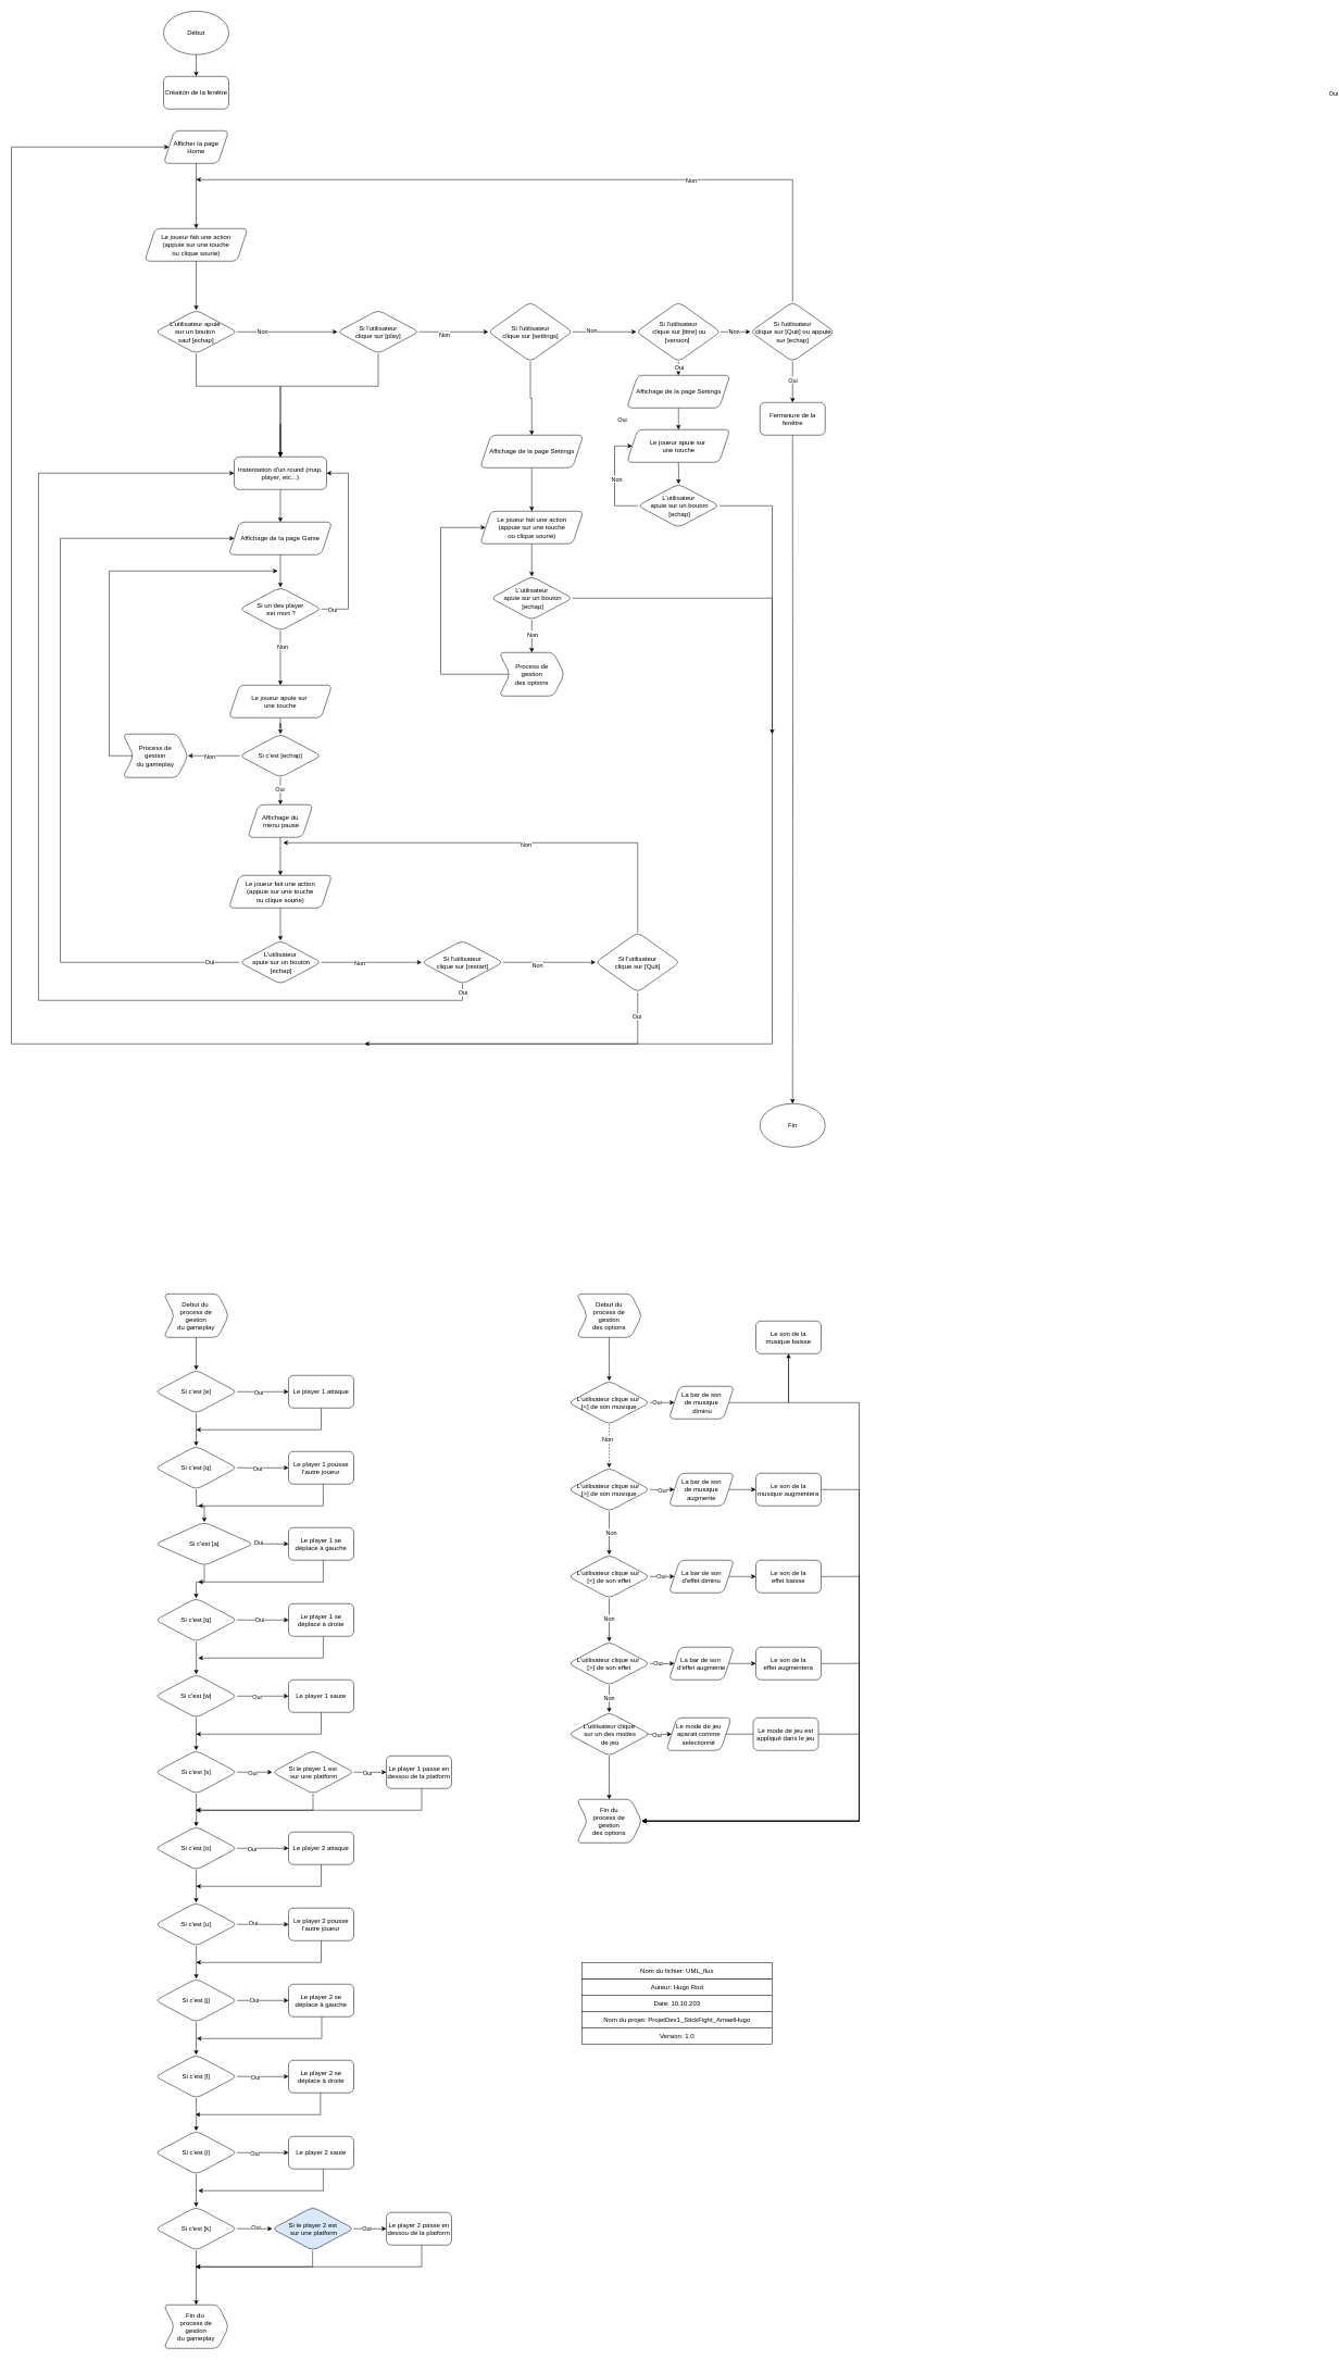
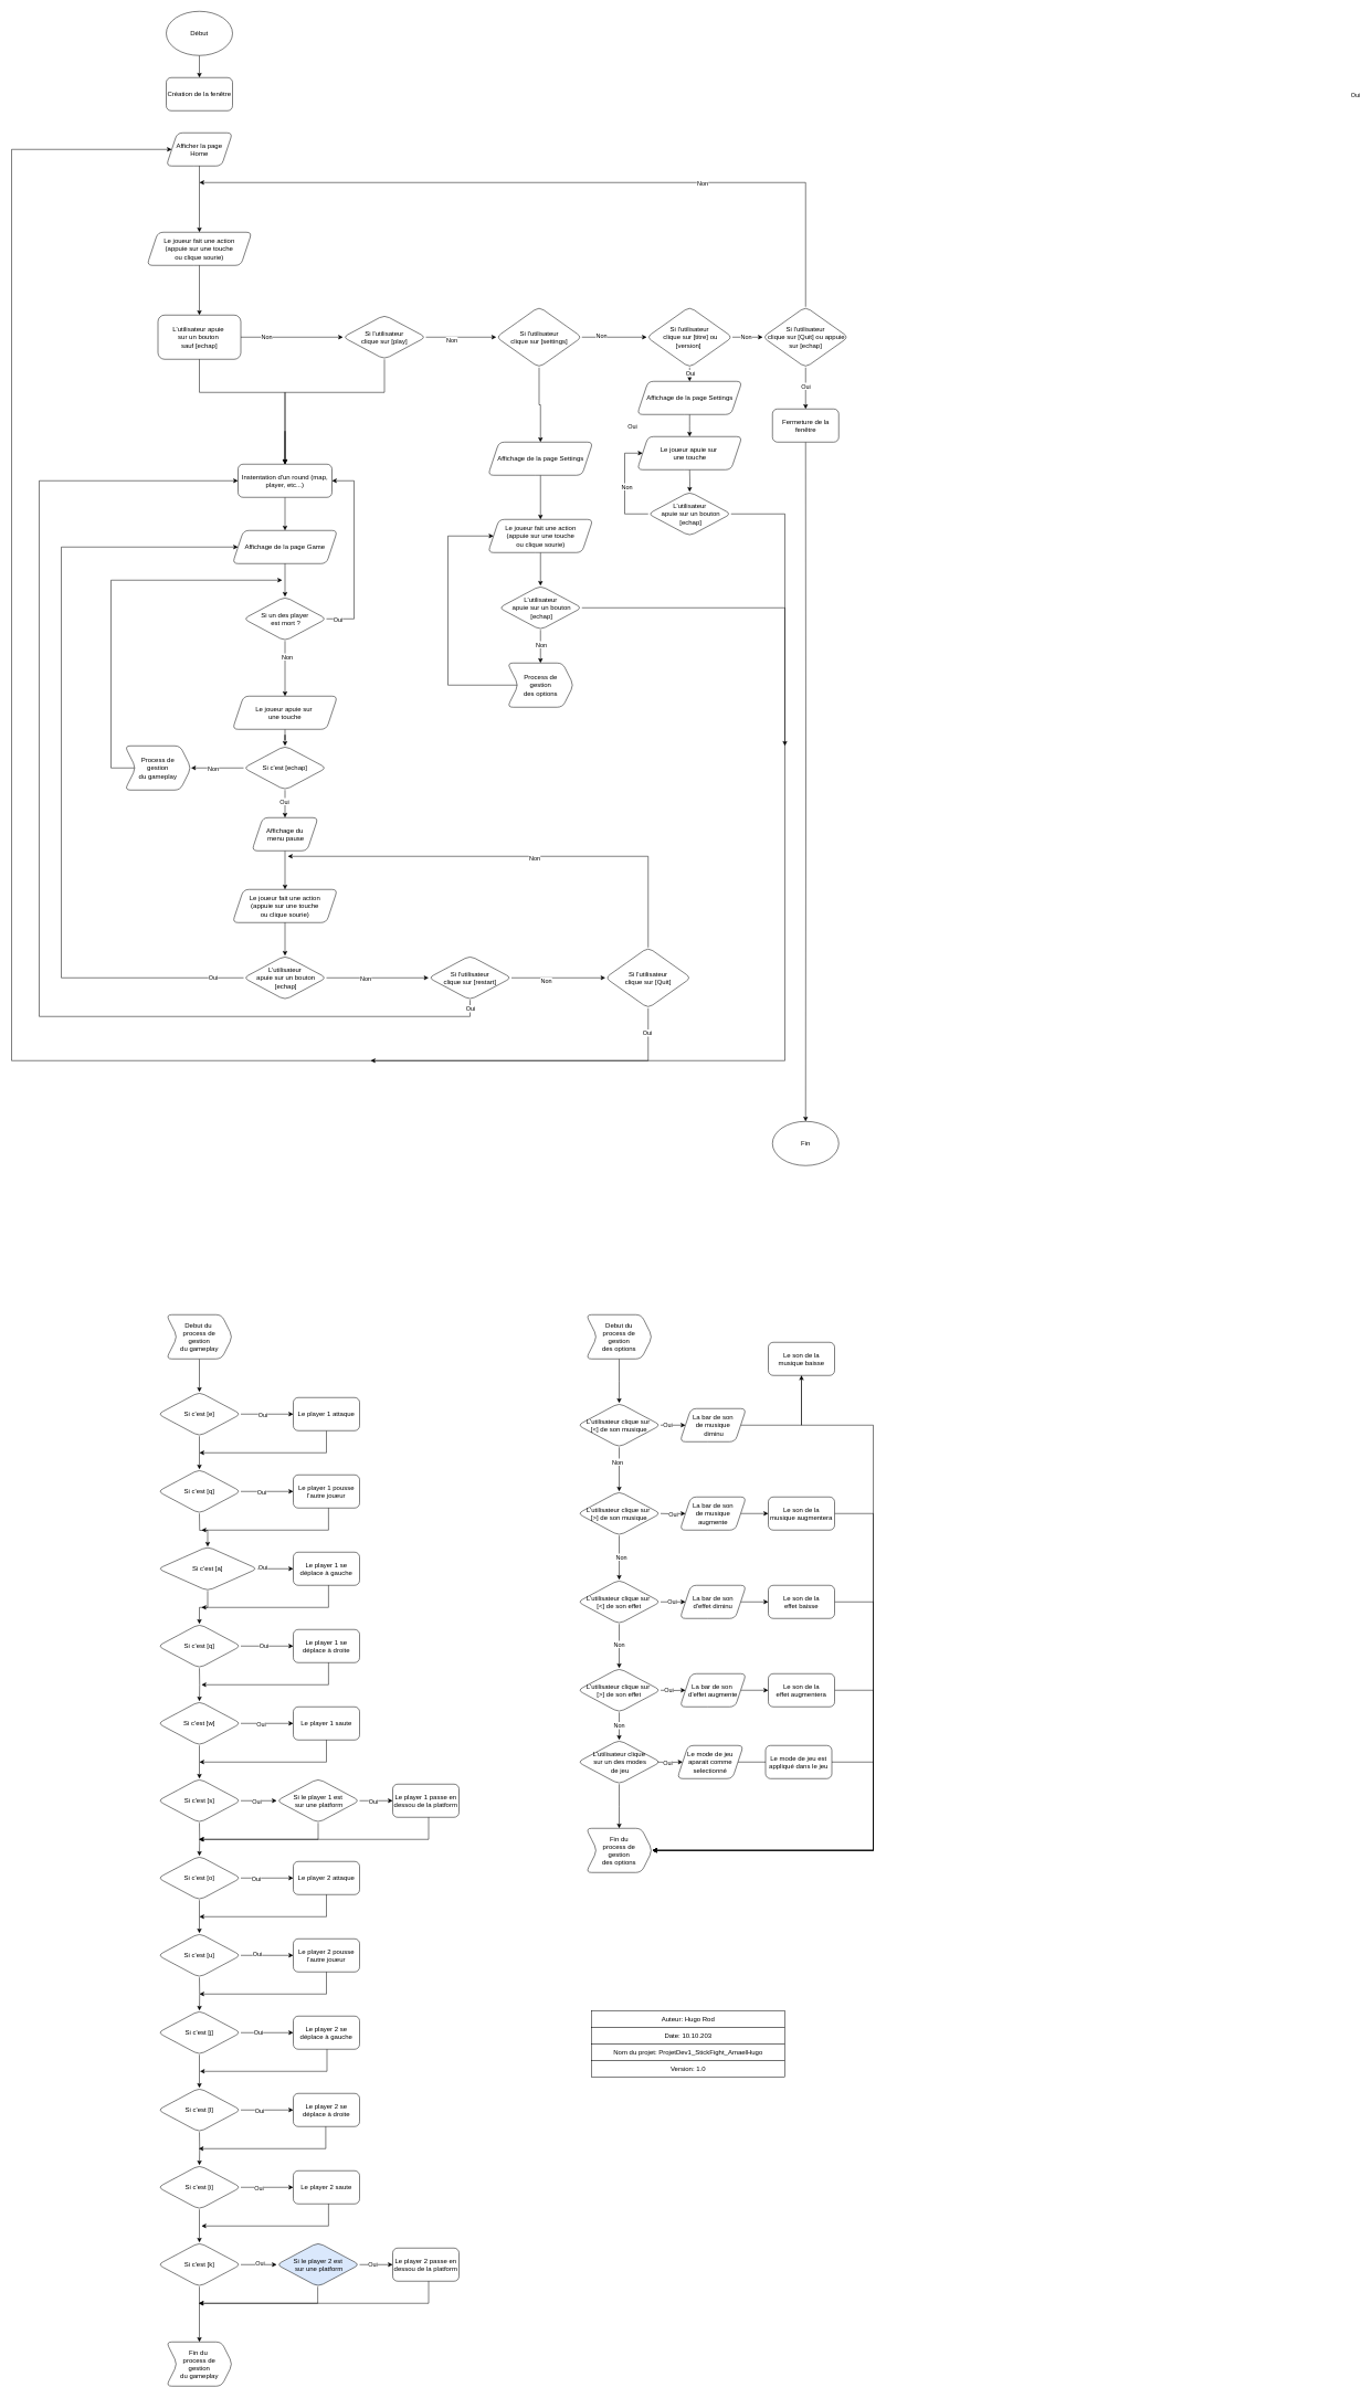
- <mxCell id="24" value="L'utilisateur apuie&amp;nbsp;&lt;div&gt;sur&amp;nbsp;&lt;span style=&quot;background-color: transparent; color: light-dark(rgb(0, 0, 0), rgb(255, 255, 255));&quot;&gt;un bouton&amp;nbsp;&lt;/span&gt;&lt;/div&gt;&lt;div&gt;&lt;span style=&quot;background-color: transparent; color: light-dark(rgb(0, 0, 0), rgb(255, 255, 255));&quot;&gt;sauf&amp;nbsp;&lt;/span&gt;&lt;span style=&quot;background-color: transparent; color: light-dark(rgb(0, 0, 0), rgb(255, 255, 255));&quot;&gt;[echap]&lt;/span&gt;&lt;/div&gt;" style="rhombus;whiteSpace=wrap;html=1;rounded=1;" parent="1" vertex="1"><mxGeometry x="285" y="570" width="150" height="80" as="geometry" /></mxCell>
+ <mxCell id="24" value="L'utilisateur apuie&amp;nbsp;&lt;div&gt;sur&amp;nbsp;&lt;span style=&quot;background-color: transparent; color: light-dark(rgb(0, 0, 0), rgb(255, 255, 255));&quot;&gt;un bouton&amp;nbsp;&lt;/span&gt;&lt;/div&gt;&lt;div&gt;&lt;span style=&quot;background-color: transparent; color: light-dark(rgb(0, 0, 0), rgb(255, 255, 255));&quot;&gt;sauf&amp;nbsp;&lt;/span&gt;&lt;span style=&quot;background-color: transparent; color: light-dark(rgb(0, 0, 0), rgb(255, 255, 255));&quot;&gt;[echap]&lt;/span&gt;&lt;/div&gt;" style="whiteSpace=wrap;html=1;rounded=1;" parent="1" vertex="1"><mxGeometry x="285" y="570" width="150" height="80" as="geometry" /></mxCell>
- <mxCell id="174" value="" style="edgeStyle=orthogonalEdgeStyle;rounded=0;orthogonalLoop=1;jettySize=auto;html=1;dashed=1;" parent="1" source="176" target="179" edge="1"><mxGeometry relative="1" as="geometry" /></mxCell>
+ <mxCell id="174" value="" style="edgeStyle=orthogonalEdgeStyle;rounded=0;orthogonalLoop=1;jettySize=auto;html=1;" parent="1" source="176" target="179" edge="1"><mxGeometry relative="1" as="geometry" /></mxCell>
- <mxCell id="226" value="Nom du fichier: UML_flux" style="rounded=0;whiteSpace=wrap;html=1;" vertex="1" parent="1"><mxGeometry x="1070" y="3610" width="350" height="30" as="geometry" /></mxCell>
